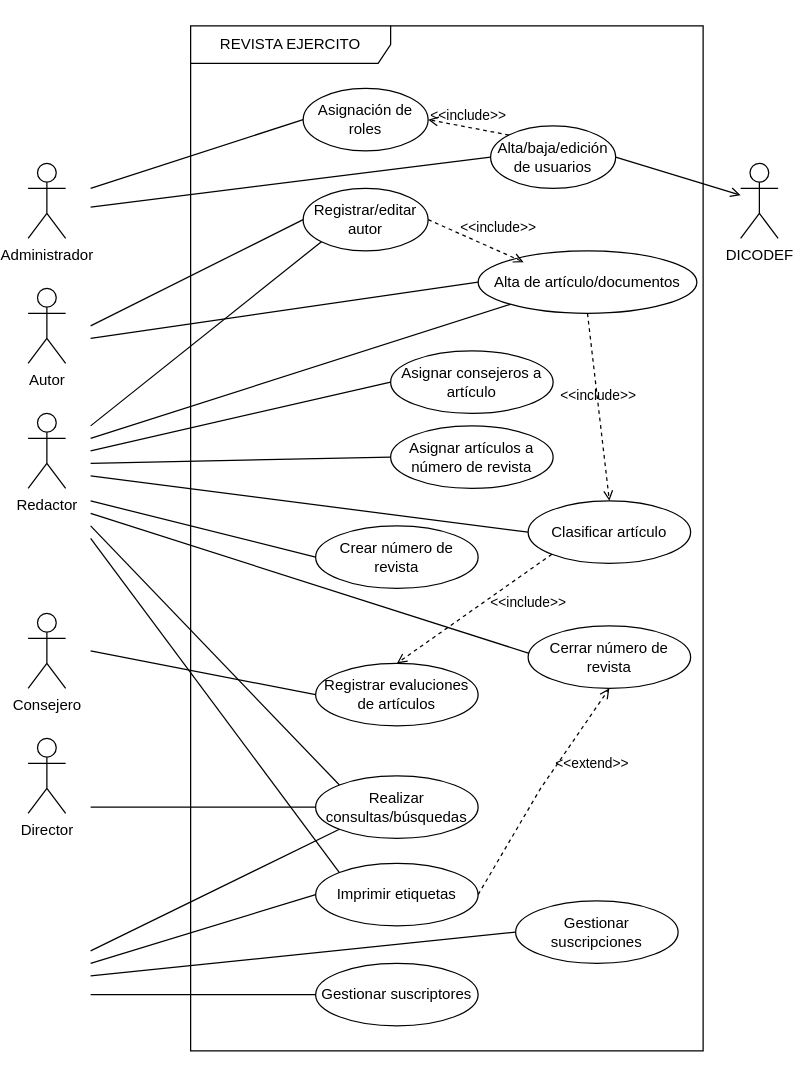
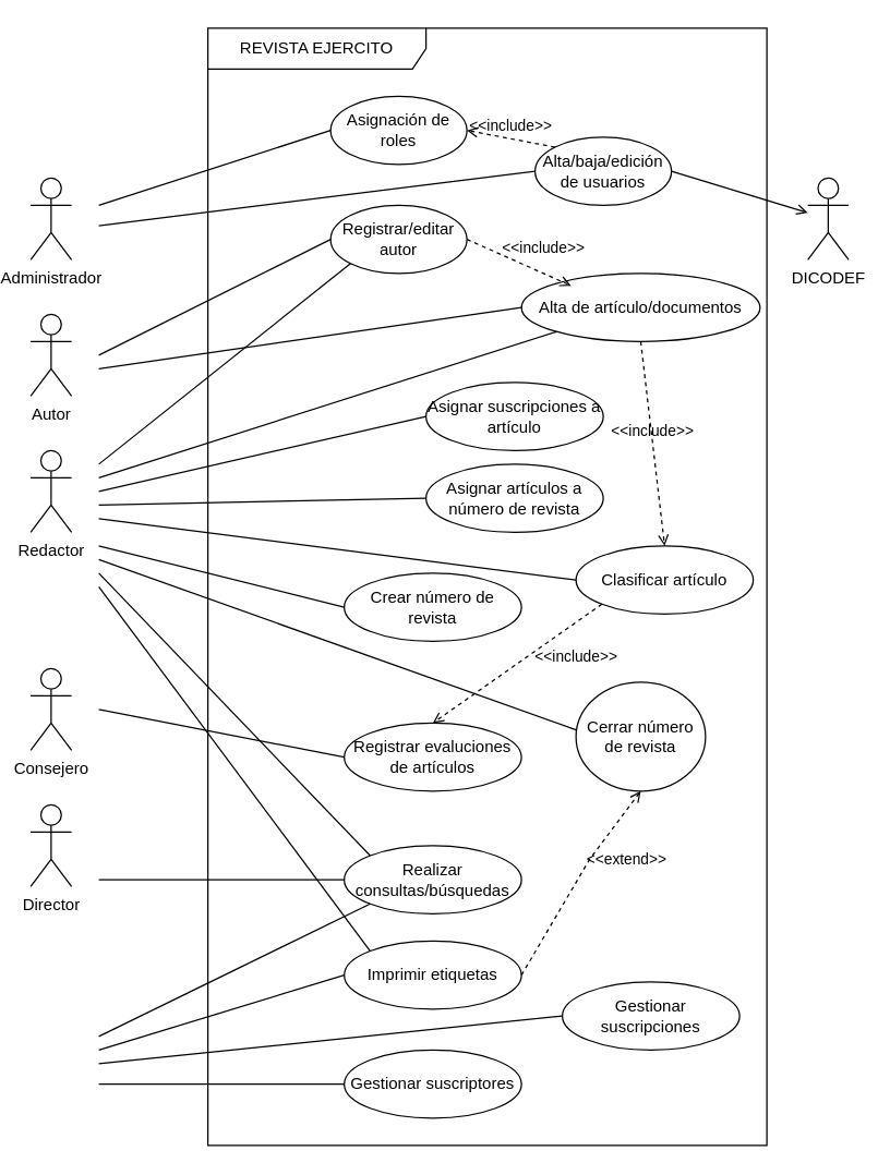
- <mxCell id="11" value="Asignar consejeros a artículo" style="ellipse;html=1;whiteSpace=wrap;" vertex="1" parent="2"><mxGeometry x="160" y="260" width="130" height="50" as="geometry" /></mxCell>
+ <mxCell id="11" value="Asignar suscripciones a artículo" style="ellipse;html=1;whiteSpace=wrap;" vertex="1" parent="2"><mxGeometry x="160" y="260" width="130" height="50" as="geometry" /></mxCell>
- <mxCell id="9" value="Cerrar número de revista" style="ellipse;html=1;whiteSpace=wrap;" vertex="1" parent="2"><mxGeometry x="270" y="480" width="130" height="50" as="geometry" /></mxCell>
+ <mxCell id="9" value="Cerrar número de revista" style="ellipse;html=1;whiteSpace=wrap;" vertex="1" parent="2"><mxGeometry x="270" y="480" width="95" height="80" as="geometry" /></mxCell>
